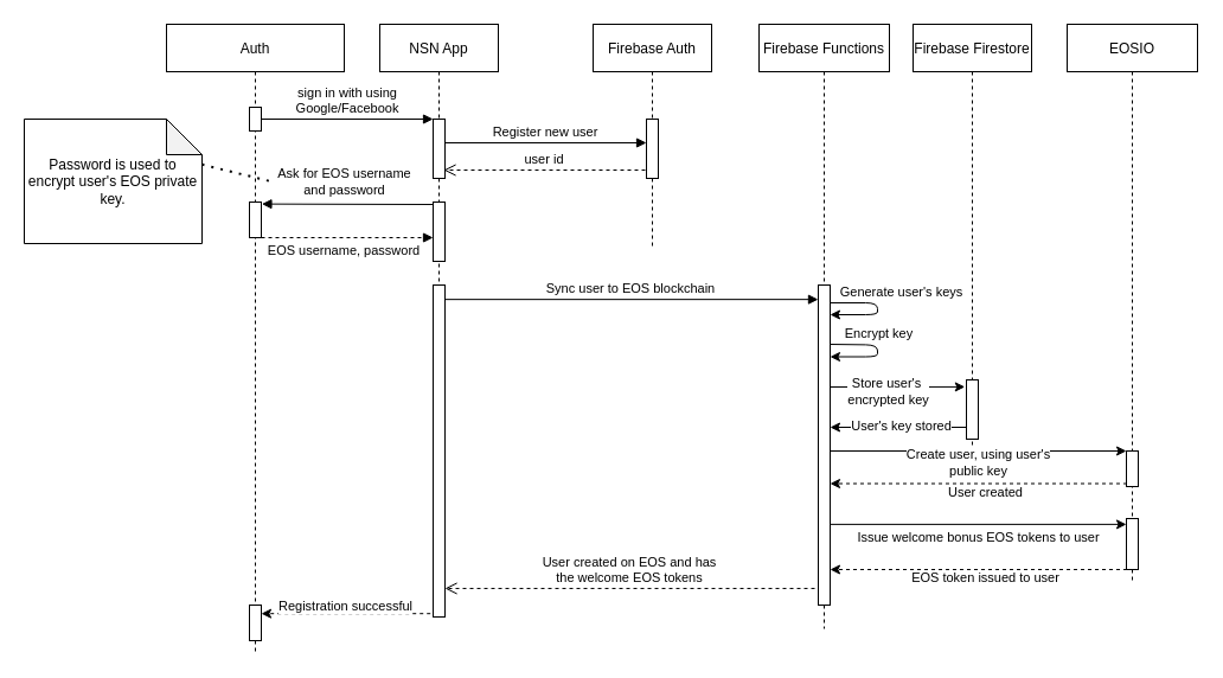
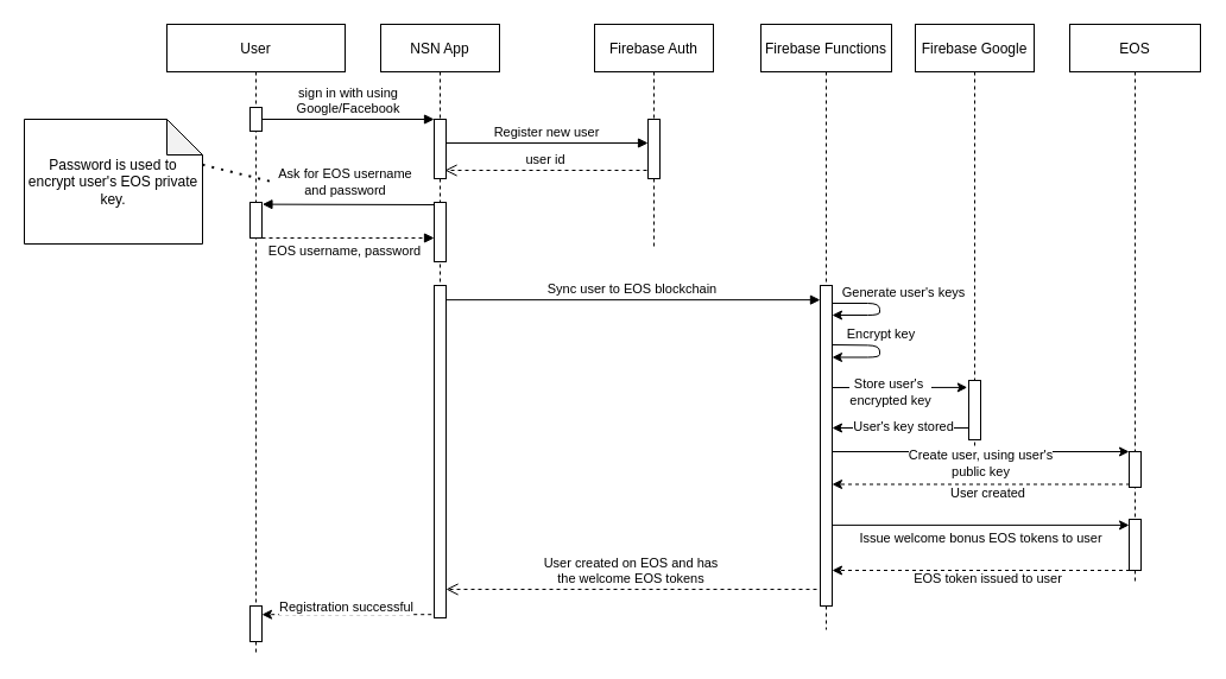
- <mxCell id="2" value="Auth" style="shape=umlLifeline;perimeter=lifelinePerimeter;container=1;collapsible=0;recursiveResize=0;rounded=0;shadow=0;strokeWidth=1;" parent="1" vertex="1"><mxGeometry x="140" y="20" width="150" height="530" as="geometry" /></mxCell>
+ <mxCell id="2" value="User" style="shape=umlLifeline;perimeter=lifelinePerimeter;container=1;collapsible=0;recursiveResize=0;rounded=0;shadow=0;strokeWidth=1;" parent="1" vertex="1"><mxGeometry x="140" y="20" width="150" height="530" as="geometry" /></mxCell>
- <mxCell id="14" value="Firebase Firestore" style="shape=umlLifeline;perimeter=lifelinePerimeter;container=1;collapsible=0;recursiveResize=0;rounded=0;shadow=0;strokeWidth=1;" parent="1" vertex="1"><mxGeometry x="770" y="20" width="100" height="360" as="geometry" /></mxCell>
+ <mxCell id="14" value="Firebase Google" style="shape=umlLifeline;perimeter=lifelinePerimeter;container=1;collapsible=0;recursiveResize=0;rounded=0;shadow=0;strokeWidth=1;" parent="1" vertex="1"><mxGeometry x="770" y="20" width="100" height="360" as="geometry" /></mxCell>
- <mxCell id="21" value="EOSIO" style="shape=umlLifeline;perimeter=lifelinePerimeter;container=1;collapsible=0;recursiveResize=0;rounded=0;shadow=0;strokeWidth=1;" parent="1" vertex="1"><mxGeometry x="900" y="20" width="110" height="470" as="geometry" /></mxCell>
+ <mxCell id="21" value="EOS" style="shape=umlLifeline;perimeter=lifelinePerimeter;container=1;collapsible=0;recursiveResize=0;rounded=0;shadow=0;strokeWidth=1;" parent="1" vertex="1"><mxGeometry x="900" y="20" width="110" height="470" as="geometry" /></mxCell>
